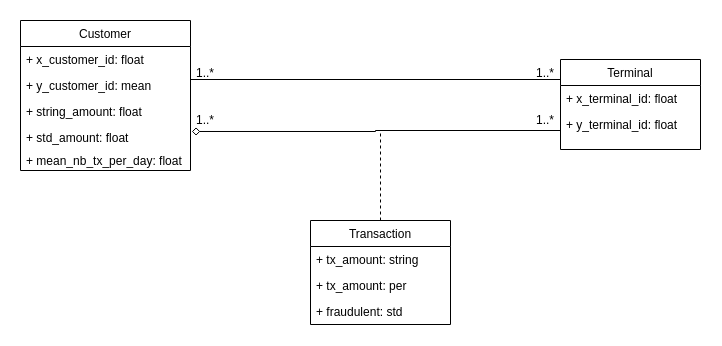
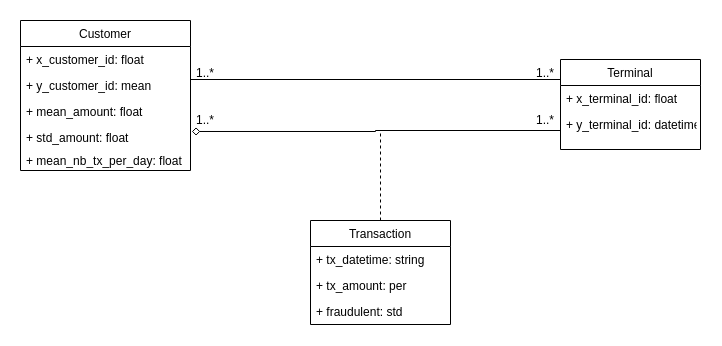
- <mxCell id="5" value="+ string_amount: float" style="text;strokeColor=none;fillColor=none;align=left;verticalAlign=top;spacingLeft=4;spacingRight=4;overflow=hidden;rotatable=0;points=[[0,0.5],[1,0.5]];portConstraint=eastwest;fontSize=12;" parent="2" vertex="1"><mxGeometry y="78" width="170" height="26" as="geometry" /></mxCell>
+ <mxCell id="5" value="+ mean_amount: float" style="text;strokeColor=none;fillColor=none;align=left;verticalAlign=top;spacingLeft=4;spacingRight=4;overflow=hidden;rotatable=0;points=[[0,0.5],[1,0.5]];portConstraint=eastwest;fontSize=12;" parent="2" vertex="1"><mxGeometry y="78" width="170" height="26" as="geometry" /></mxCell>
- <mxCell id="10" value="+ y_terminal_id: float" style="text;strokeColor=none;fillColor=none;align=left;verticalAlign=top;spacingLeft=4;spacingRight=4;overflow=hidden;rotatable=0;points=[[0,0.5],[1,0.5]];portConstraint=eastwest;" parent="8" vertex="1"><mxGeometry y="52" width="140" height="38" as="geometry" /></mxCell>
+ <mxCell id="10" value="+ y_terminal_id: datetime" style="text;strokeColor=none;fillColor=none;align=left;verticalAlign=top;spacingLeft=4;spacingRight=4;overflow=hidden;rotatable=0;points=[[0,0.5],[1,0.5]];portConstraint=eastwest;" parent="8" vertex="1"><mxGeometry y="52" width="140" height="38" as="geometry" /></mxCell>
- <mxCell id="13" value="+ tx_amount: string" style="text;strokeColor=none;fillColor=none;align=left;verticalAlign=top;spacingLeft=4;spacingRight=4;overflow=hidden;rotatable=0;points=[[0,0.5],[1,0.5]];portConstraint=eastwest;" parent="12" vertex="1"><mxGeometry y="26" width="140" height="26" as="geometry" /></mxCell>
+ <mxCell id="13" value="+ tx_datetime: string" style="text;strokeColor=none;fillColor=none;align=left;verticalAlign=top;spacingLeft=4;spacingRight=4;overflow=hidden;rotatable=0;points=[[0,0.5],[1,0.5]];portConstraint=eastwest;" parent="12" vertex="1"><mxGeometry y="26" width="140" height="26" as="geometry" /></mxCell>
